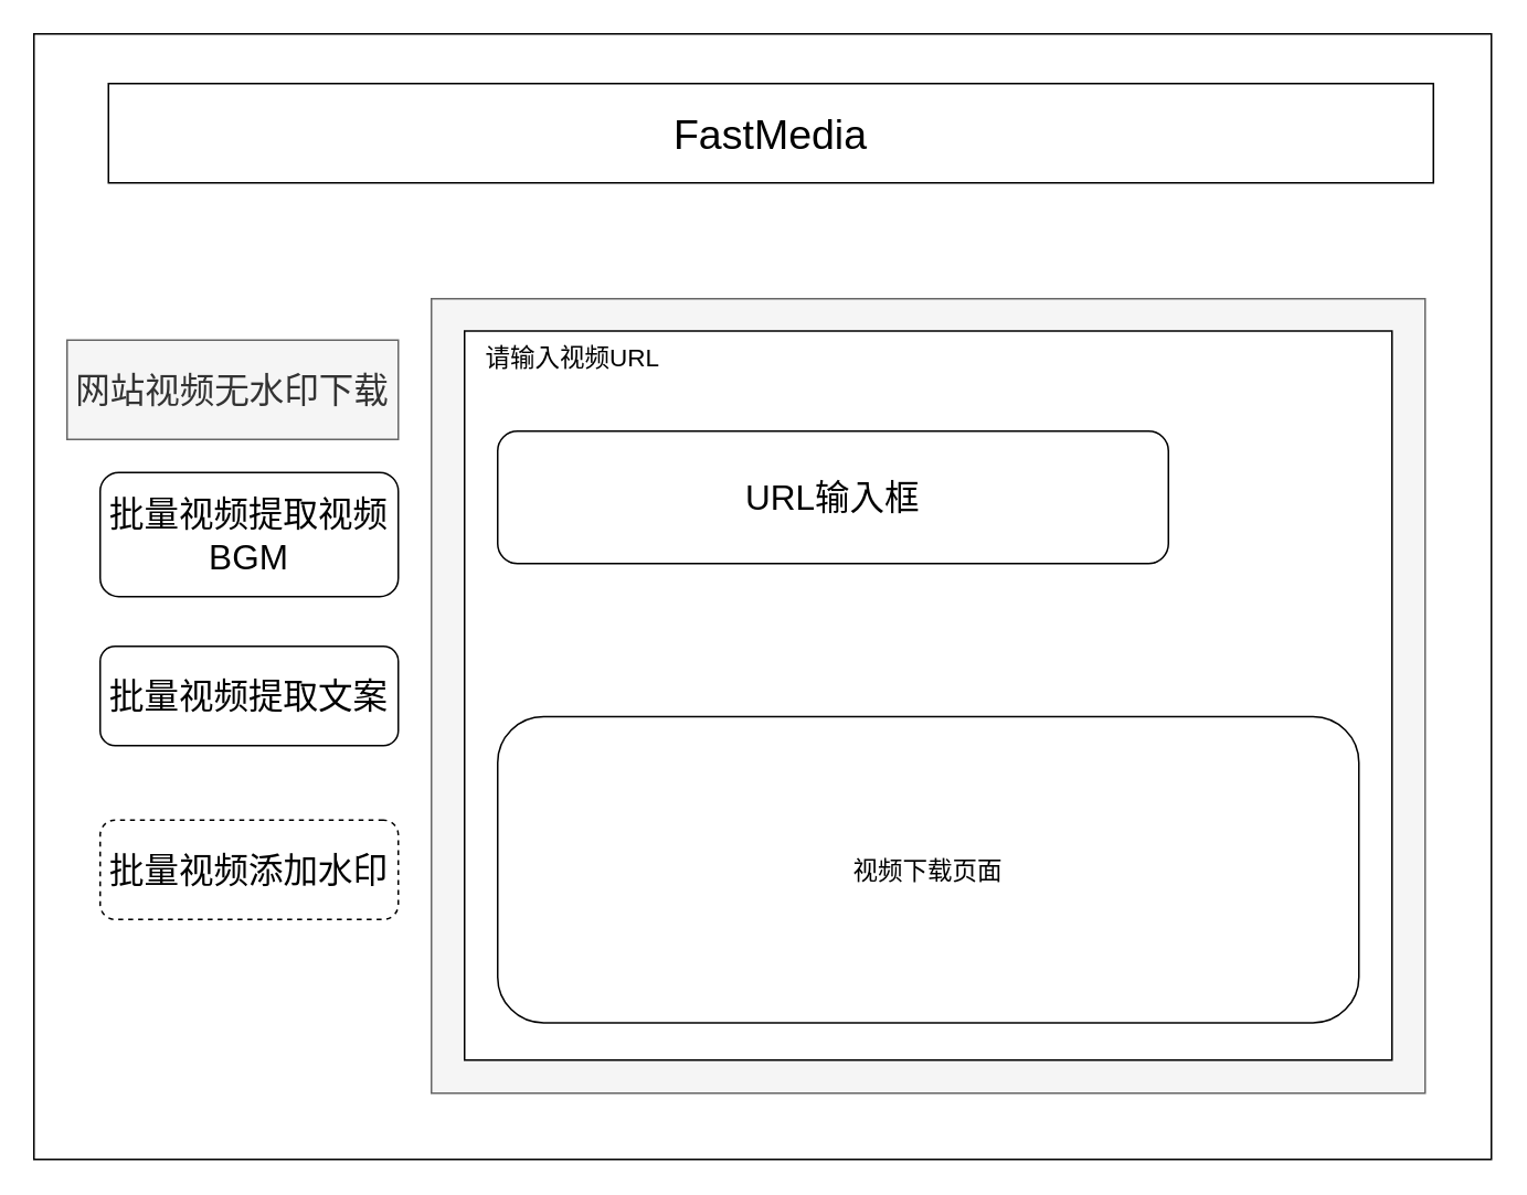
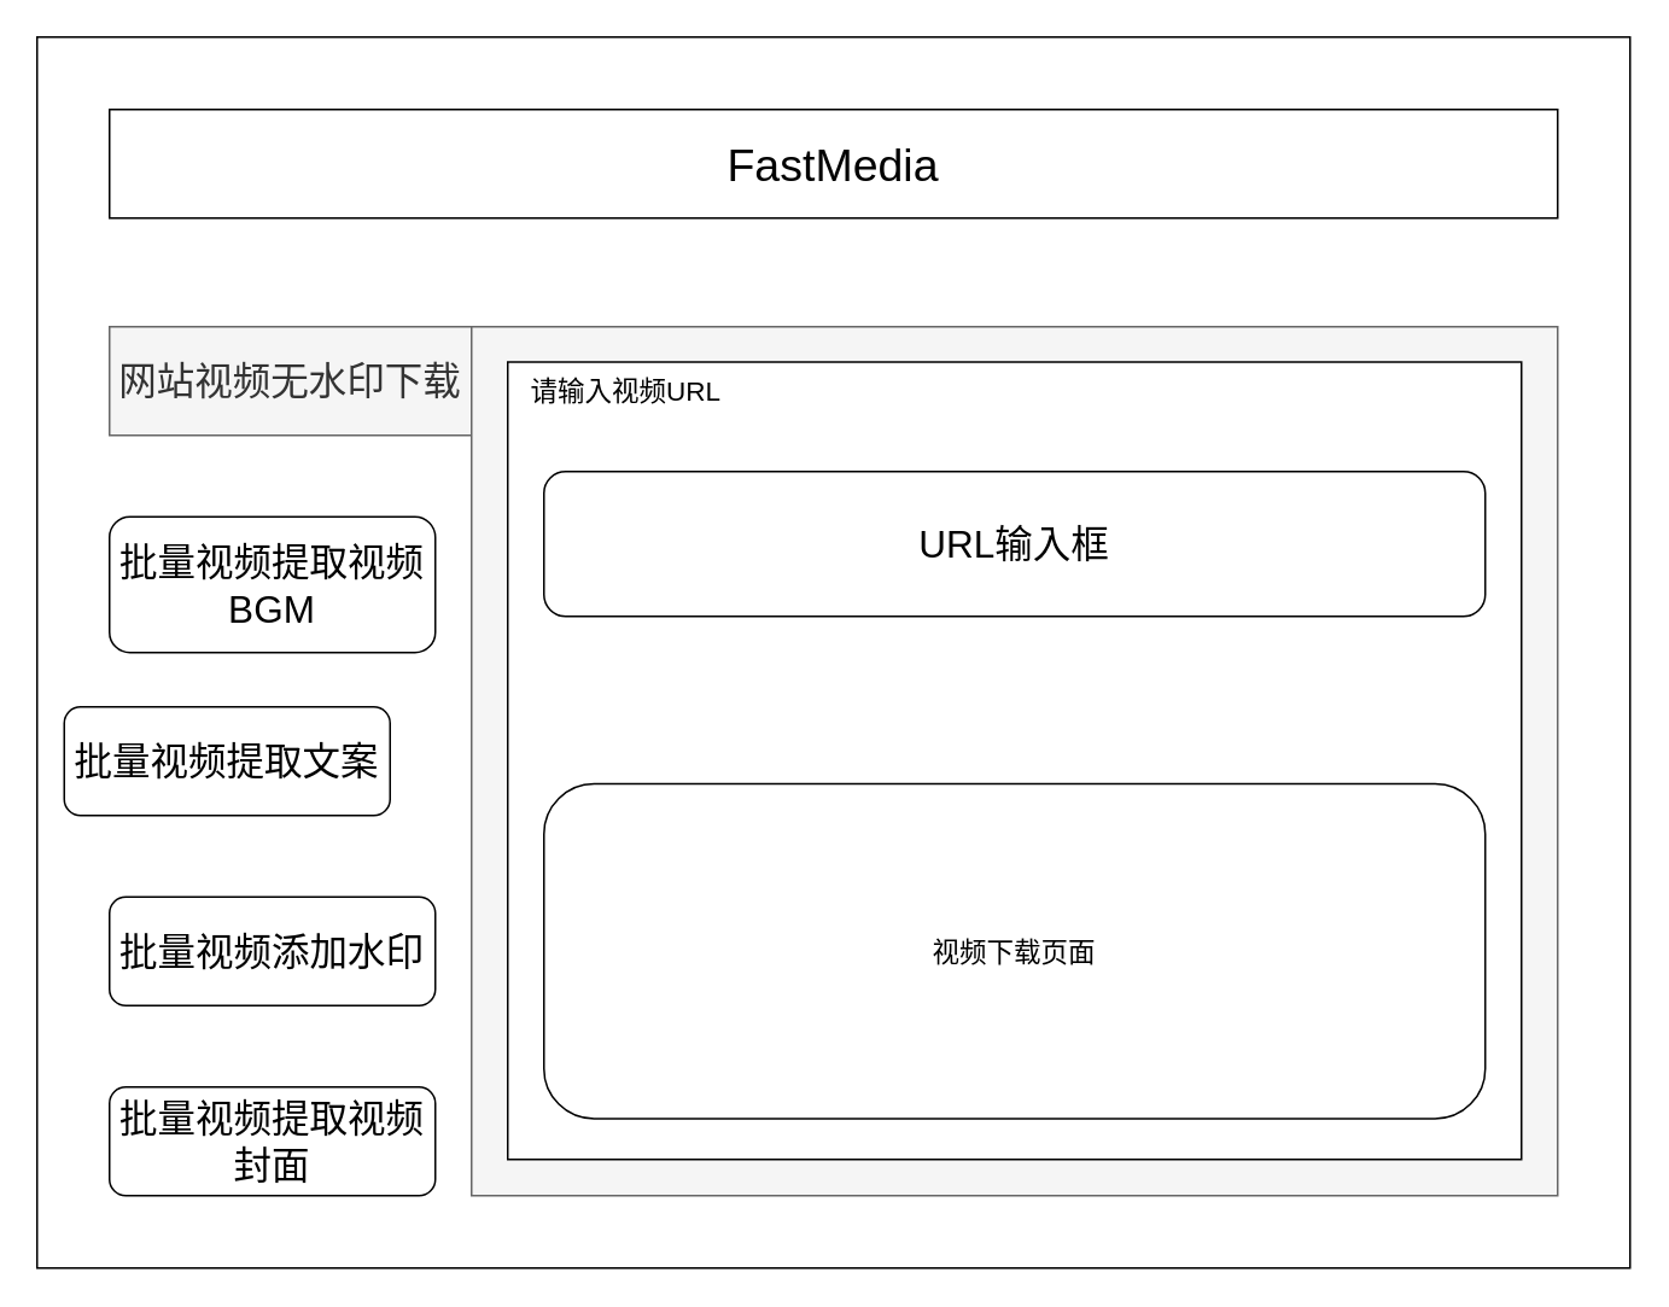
- <mxCell id="3" value="&lt;font style=&quot;font-size: 25px;&quot;&gt;FastMedia&lt;/font&gt;" style="rounded=0;whiteSpace=wrap;html=1;fillColor=none;" vertex="1" parent="1"><mxGeometry x="65" y="50" width="800" height="60" as="geometry" /></mxCell>
+ <mxCell id="3" value="&lt;font style=&quot;font-size: 25px;&quot;&gt;FastMedia&lt;/font&gt;" style="rounded=0;whiteSpace=wrap;html=1;fillColor=none;" vertex="1" parent="1"><mxGeometry x="60" y="60" width="800" height="60" as="geometry" /></mxCell>
- <mxCell id="4" value="&lt;font style=&quot;font-size: 21px;&quot;&gt;网站视频无水印下载&lt;/font&gt;" style="rounded=0;whiteSpace=wrap;html=1;fontSize=21;fillColor=#f5f5f5;flipH=1;fontColor=#333333;strokeColor=#666666;" vertex="1" parent="1"><mxGeometry x="40" y="205" width="200" height="60" as="geometry" /></mxCell>
+ <mxCell id="4" value="&lt;font style=&quot;font-size: 21px;&quot;&gt;网站视频无水印下载&lt;/font&gt;" style="rounded=0;whiteSpace=wrap;html=1;fontSize=21;fillColor=#f5f5f5;flipH=1;fontColor=#333333;strokeColor=#666666;" vertex="1" parent="1"><mxGeometry x="60" y="180" width="200" height="60" as="geometry" /></mxCell>
- <mxCell id="11" value="URL输入框" style="rounded=1;whiteSpace=wrap;html=1;fontSize=21;fillColor=none;" vertex="1" parent="1"><mxGeometry x="300" y="260" width="405" height="80" as="geometry" /></mxCell>
+ <mxCell id="11" value="URL输入框" style="rounded=1;whiteSpace=wrap;html=1;fontSize=21;fillColor=none;" vertex="1" parent="1"><mxGeometry x="300" y="260" width="520" height="80" as="geometry" /></mxCell>
- <mxCell id="6" value="&lt;font style=&quot;font-size: 21px;&quot;&gt;批量视频提取文案&lt;/font&gt;" style="rounded=1;whiteSpace=wrap;html=1;fontSize=21;fillColor=none;flipH=1;" vertex="1" parent="1"><mxGeometry x="60" y="390" width="180" height="60" as="geometry" /></mxCell>
+ <mxCell id="6" value="&lt;font style=&quot;font-size: 21px;&quot;&gt;批量视频提取文案&lt;/font&gt;" style="rounded=1;whiteSpace=wrap;html=1;fontSize=21;fillColor=none;flipH=1;" vertex="1" parent="1"><mxGeometry x="35" y="390" width="180" height="60" as="geometry" /></mxCell>
- <mxCell id="7" value="&lt;font style=&quot;font-size: 21px;&quot;&gt;批量视频添加水印&lt;/font&gt;" style="rounded=1;whiteSpace=wrap;html=1;fontSize=21;fillColor=none;flipH=1;dashed=1;" vertex="1" parent="1"><mxGeometry x="60" y="495" width="180" height="60" as="geometry" /></mxCell>
+ <mxCell id="7" value="&lt;font style=&quot;font-size: 21px;&quot;&gt;批量视频添加水印&lt;/font&gt;" style="rounded=1;whiteSpace=wrap;html=1;fontSize=21;fillColor=none;flipH=1;" vertex="1" parent="1"><mxGeometry x="60" y="495" width="180" height="60" as="geometry" /></mxCell>
+ <mxCell id="8" value="&lt;font style=&quot;font-size: 21px;&quot;&gt;批量视频提取视频封面&lt;/font&gt;" style="rounded=1;whiteSpace=wrap;html=1;fontSize=21;fillColor=none;flipH=1;" vertex="1" parent="1"><mxGeometry x="60" y="600" width="180" height="60" as="geometry" /></mxCell>
